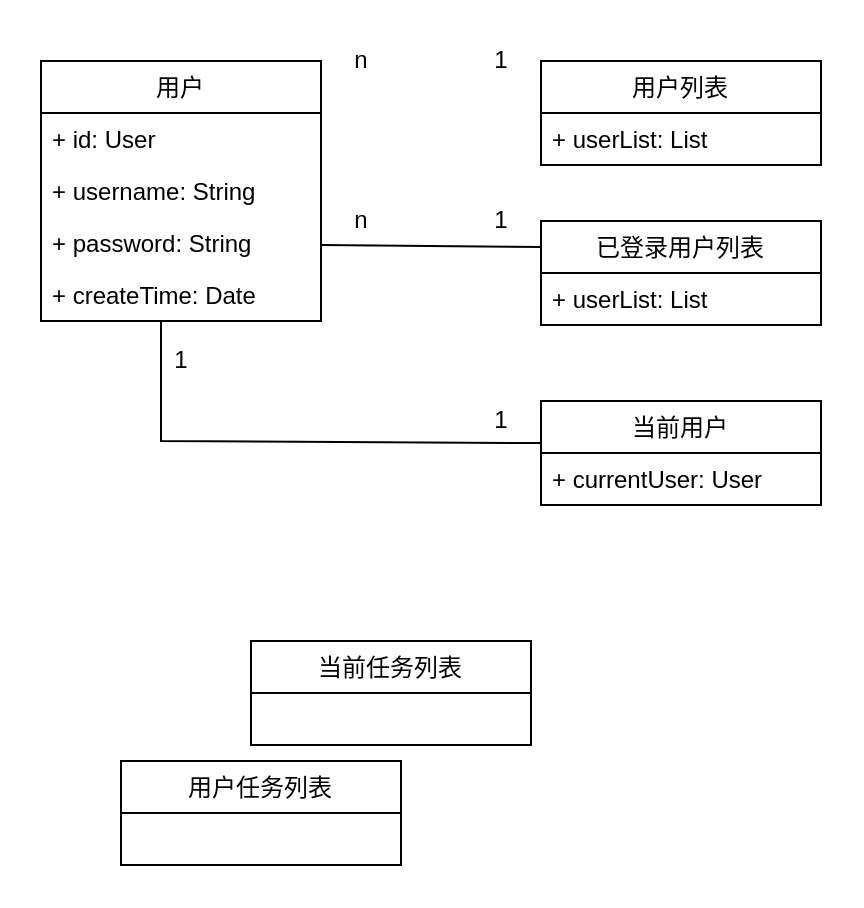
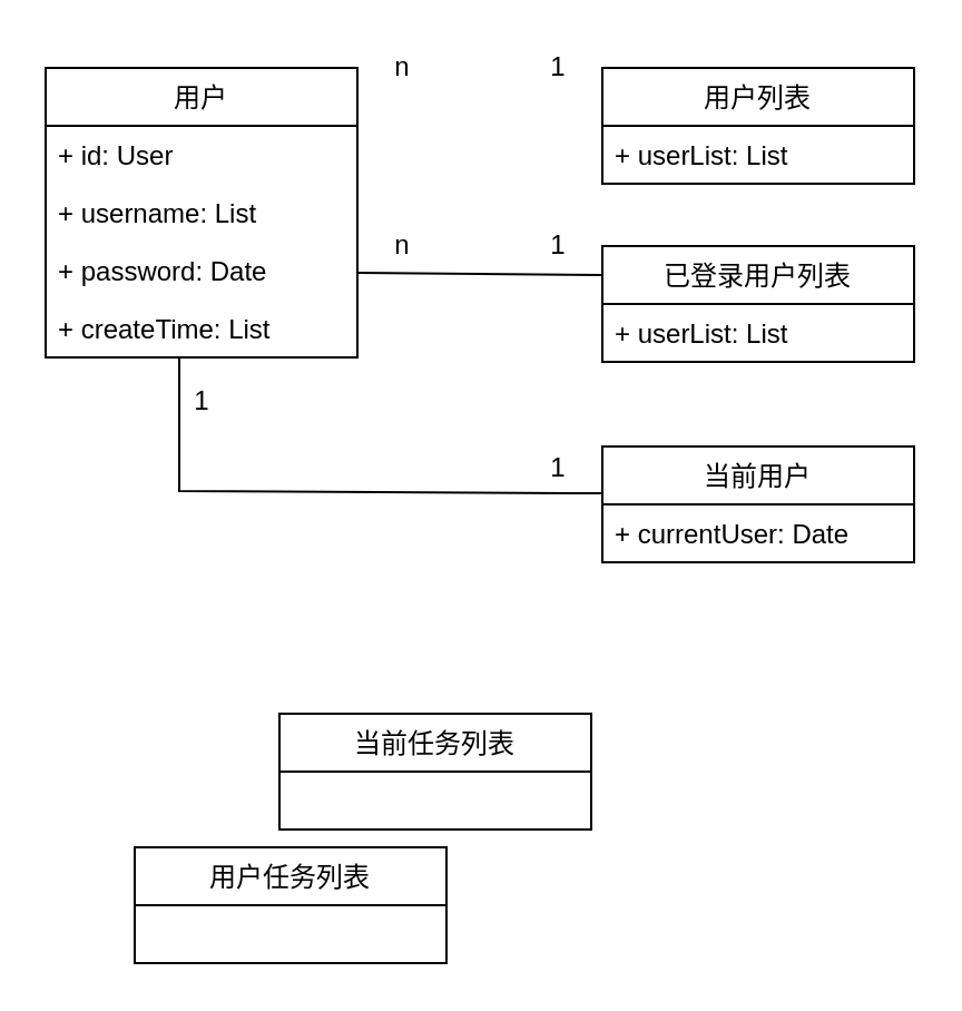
- <mxCell id="4" value="+ username: String" style="text;strokeColor=none;fillColor=none;align=left;verticalAlign=top;spacingLeft=4;spacingRight=4;overflow=hidden;rotatable=0;points=[[0,0.5],[1,0.5]];portConstraint=eastwest;" parent="2" vertex="1"><mxGeometry y="52" width="140" height="26" as="geometry" /></mxCell>
+ <mxCell id="4" value="+ username: List" style="text;strokeColor=none;fillColor=none;align=left;verticalAlign=top;spacingLeft=4;spacingRight=4;overflow=hidden;rotatable=0;points=[[0,0.5],[1,0.5]];portConstraint=eastwest;" parent="2" vertex="1"><mxGeometry y="52" width="140" height="26" as="geometry" /></mxCell>
- <mxCell id="5" value="+ password: String" style="text;strokeColor=none;fillColor=none;align=left;verticalAlign=top;spacingLeft=4;spacingRight=4;overflow=hidden;rotatable=0;points=[[0,0.5],[1,0.5]];portConstraint=eastwest;" parent="2" vertex="1"><mxGeometry y="78" width="140" height="26" as="geometry" /></mxCell>
+ <mxCell id="5" value="+ password: Date" style="text;strokeColor=none;fillColor=none;align=left;verticalAlign=top;spacingLeft=4;spacingRight=4;overflow=hidden;rotatable=0;points=[[0,0.5],[1,0.5]];portConstraint=eastwest;" parent="2" vertex="1"><mxGeometry y="78" width="140" height="26" as="geometry" /></mxCell>
- <mxCell id="6" value="+ createTime: Date" style="text;strokeColor=none;fillColor=none;align=left;verticalAlign=top;spacingLeft=4;spacingRight=4;overflow=hidden;rotatable=0;points=[[0,0.5],[1,0.5]];portConstraint=eastwest;" parent="2" vertex="1"><mxGeometry y="104" width="140" height="26" as="geometry" /></mxCell>
+ <mxCell id="6" value="+ createTime: List" style="text;strokeColor=none;fillColor=none;align=left;verticalAlign=top;spacingLeft=4;spacingRight=4;overflow=hidden;rotatable=0;points=[[0,0.5],[1,0.5]];portConstraint=eastwest;" parent="2" vertex="1"><mxGeometry y="104" width="140" height="26" as="geometry" /></mxCell>
- <mxCell id="12" value="+ currentUser: User" style="text;strokeColor=none;fillColor=none;align=left;verticalAlign=top;spacingLeft=4;spacingRight=4;overflow=hidden;rotatable=0;points=[[0,0.5],[1,0.5]];portConstraint=eastwest;" parent="11" vertex="1"><mxGeometry y="26" width="140" height="26" as="geometry" /></mxCell>
+ <mxCell id="12" value="+ currentUser: Date" style="text;strokeColor=none;fillColor=none;align=left;verticalAlign=top;spacingLeft=4;spacingRight=4;overflow=hidden;rotatable=0;points=[[0,0.5],[1,0.5]];portConstraint=eastwest;" parent="11" vertex="1"><mxGeometry y="26" width="140" height="26" as="geometry" /></mxCell>
